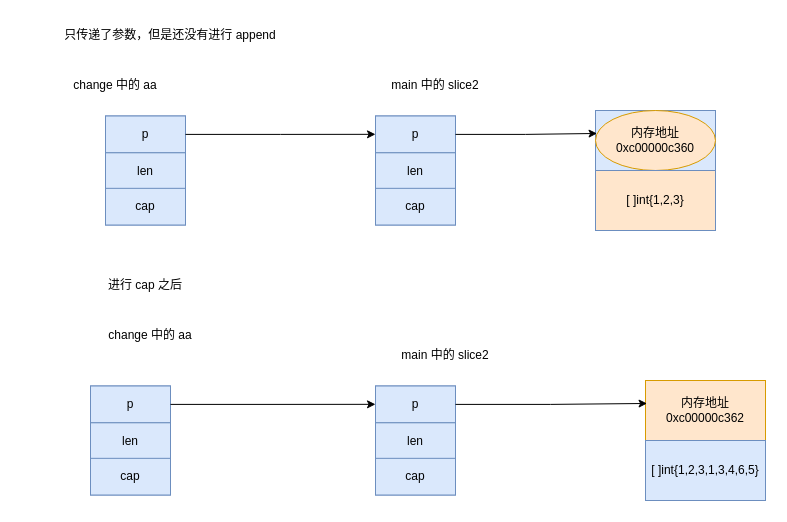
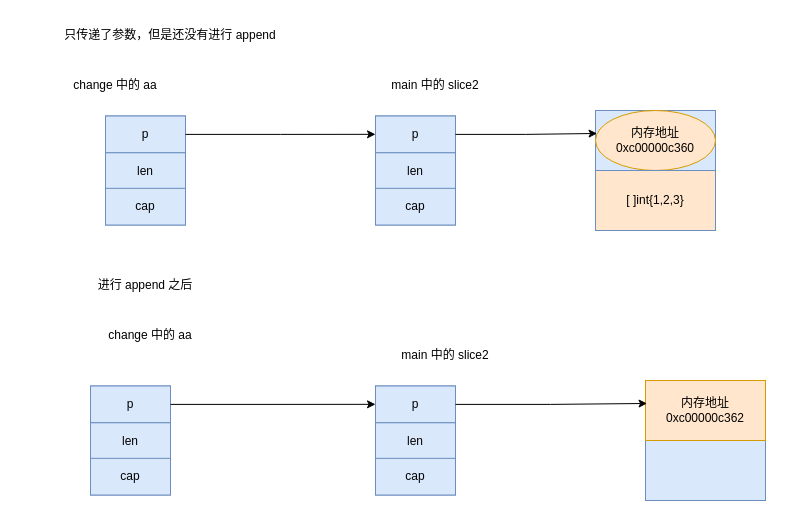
- <mxCell id="21" value="进行 cap 之后" style="text;html=1;align=center;verticalAlign=middle;whiteSpace=wrap;rounded=0;" vertex="1" parent="1"><mxGeometry x="20" y="270" width="250" height="30" as="geometry" /></mxCell>
+ <mxCell id="21" value="进行 append 之后" style="text;html=1;align=center;verticalAlign=middle;whiteSpace=wrap;rounded=0;" vertex="1" parent="1"><mxGeometry x="20" y="270" width="250" height="30" as="geometry" /></mxCell>
- <mxCell id="14" value="[ ]int{1,2,3,1,3,4,6,5}" style="rounded=0;whiteSpace=wrap;html=1;fillColor=#dae8fc;strokeColor=#6c8ebf;" vertex="1" parent="12"><mxGeometry y="60" width="120" height="60" as="geometry" /></mxCell>
